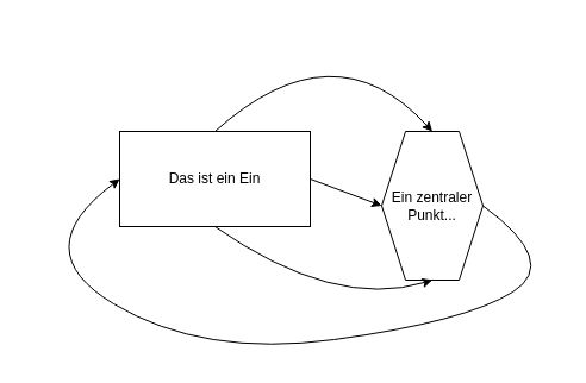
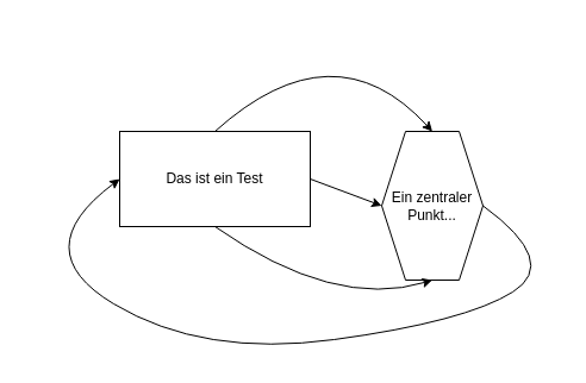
- <mxCell id="2" value="Das ist ein Ein" style="rounded=0;whiteSpace=wrap;html=1;" vertex="1" parent="1"><mxGeometry x="100" y="110" width="160" height="80" as="geometry" /></mxCell>
+ <mxCell id="2" value="Das ist ein Test" style="rounded=0;whiteSpace=wrap;html=1;" vertex="1" parent="1"><mxGeometry x="100" y="110" width="160" height="80" as="geometry" /></mxCell>
